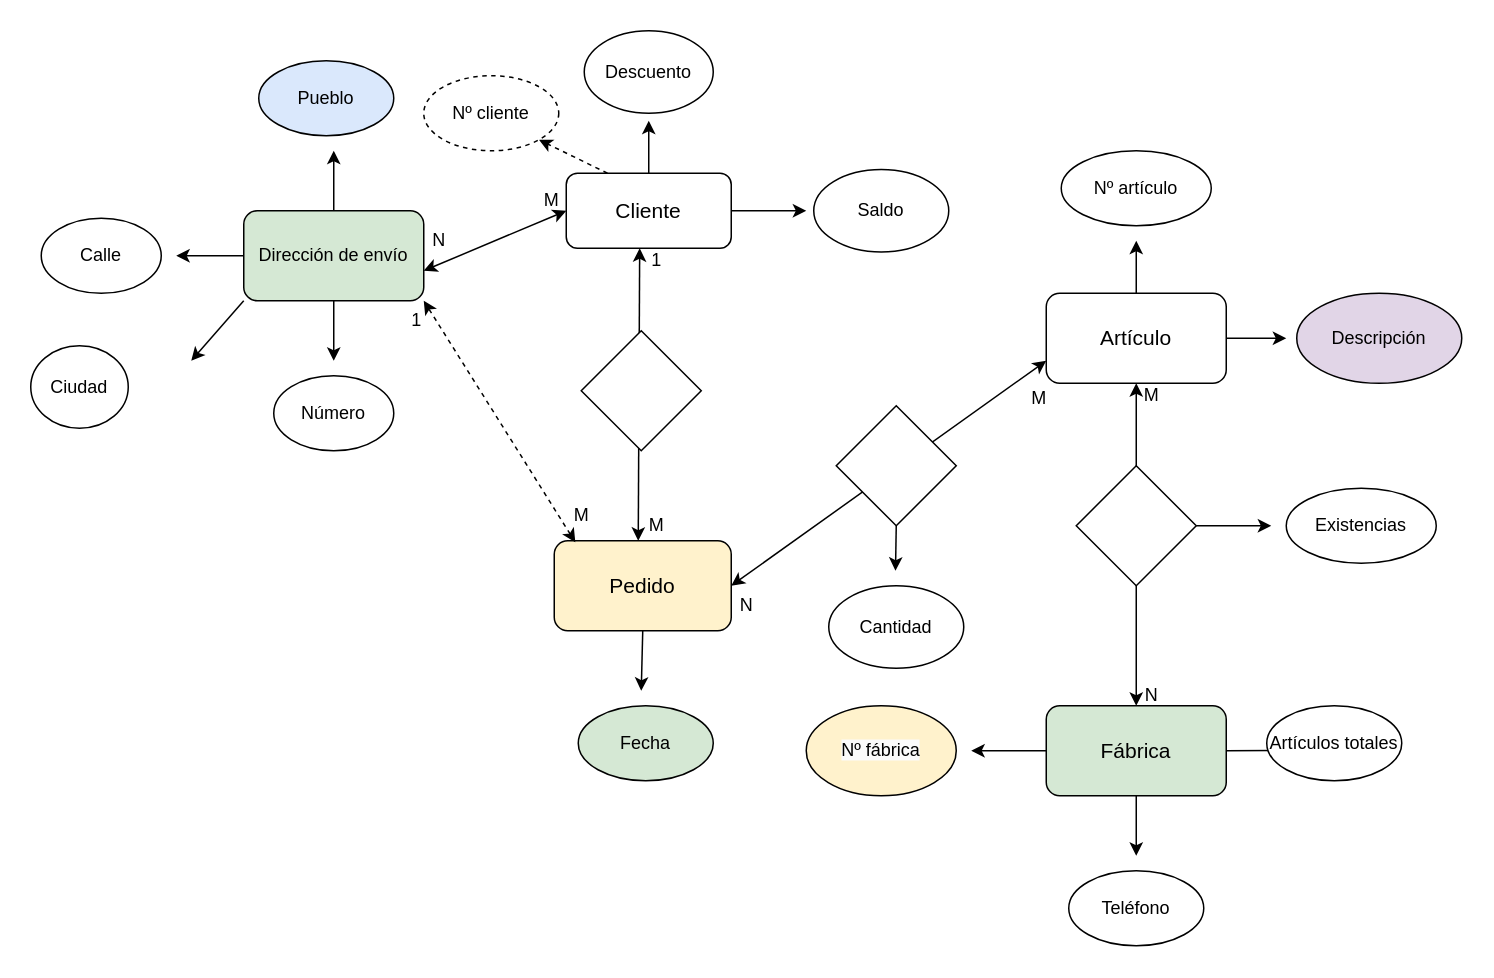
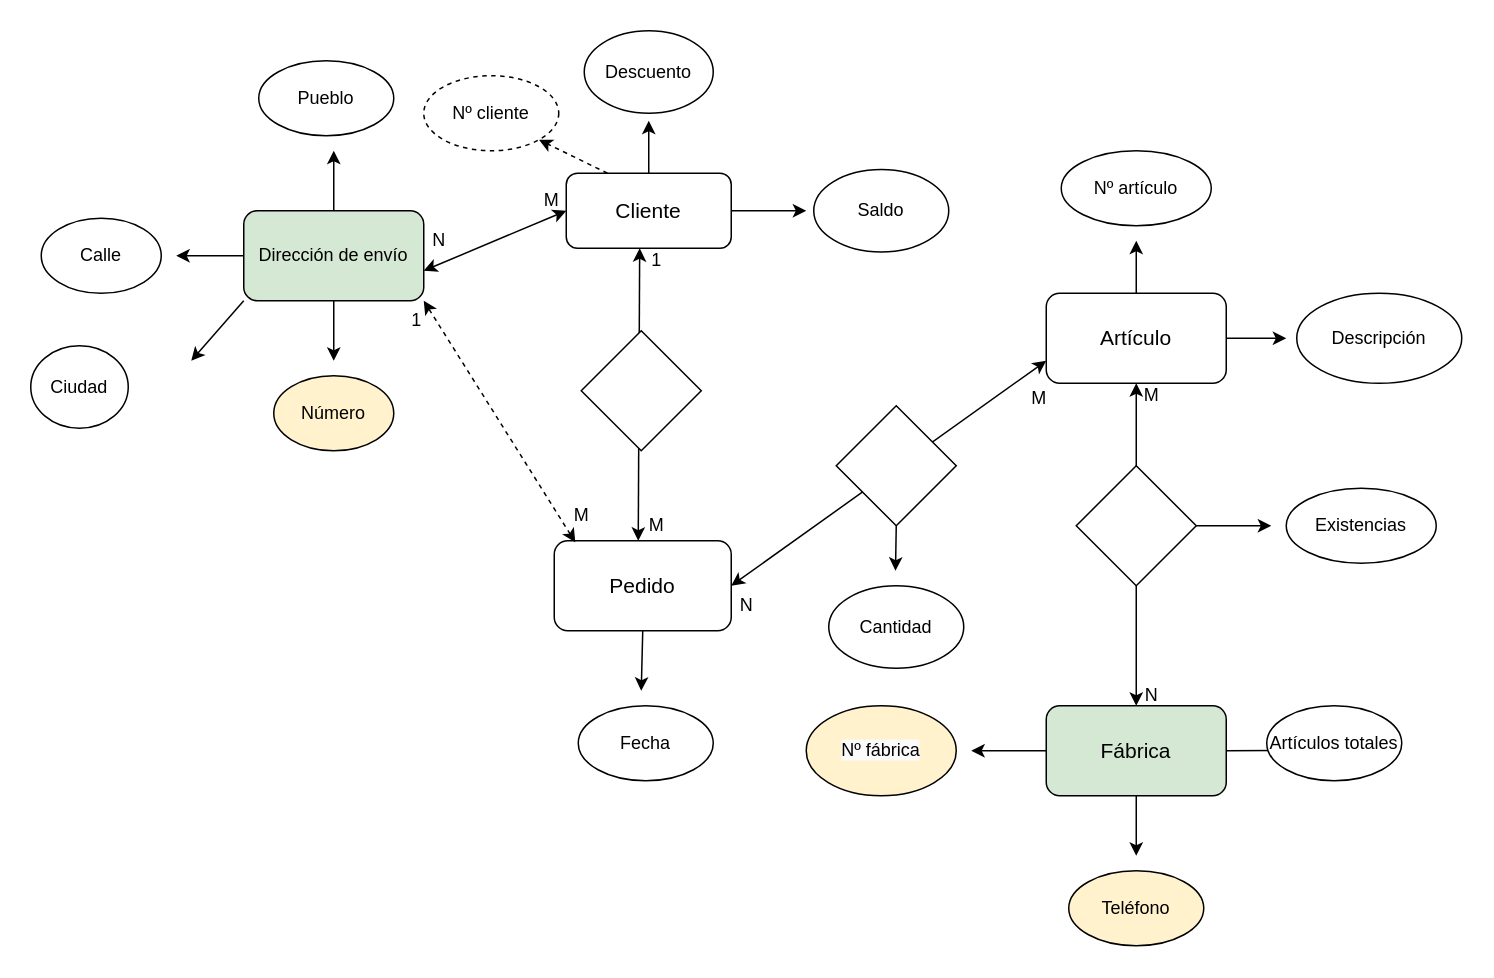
- <mxCell id="24" value="Pueblo" style="ellipse;whiteSpace=wrap;html=1;fillColor=#dae8fc;" parent="1" vertex="1"><mxGeometry x="172" y="40" width="90" height="50" as="geometry" /></mxCell>
+ <mxCell id="24" value="Pueblo" style="ellipse;whiteSpace=wrap;html=1;" parent="1" vertex="1"><mxGeometry x="172" y="40" width="90" height="50" as="geometry" /></mxCell>
- <mxCell id="17" value="Descripción" style="ellipse;whiteSpace=wrap;html=1;fillColor=#e1d5e7;" parent="1" vertex="1"><mxGeometry x="864" y="195" width="110" height="60" as="geometry" /></mxCell>
+ <mxCell id="17" value="Descripción" style="ellipse;whiteSpace=wrap;html=1;" parent="1" vertex="1"><mxGeometry x="864" y="195" width="110" height="60" as="geometry" /></mxCell>
- <mxCell id="22" value="Número" style="ellipse;whiteSpace=wrap;html=1;" parent="1" vertex="1"><mxGeometry x="182" y="250" width="80" height="50" as="geometry" /></mxCell>
+ <mxCell id="22" value="Número" style="ellipse;whiteSpace=wrap;html=1;fillColor=#fff2cc;" parent="1" vertex="1"><mxGeometry x="182" y="250" width="80" height="50" as="geometry" /></mxCell>
- <mxCell id="20" value="&lt;font style=&quot;font-size: 14px;&quot;&gt;Pedido&lt;/font&gt;" style="rounded=1;whiteSpace=wrap;html=1;fillColor=#fff2cc;" parent="1" vertex="1"><mxGeometry x="369" y="360" width="118" height="60" as="geometry" /></mxCell>
+ <mxCell id="20" value="&lt;font style=&quot;font-size: 14px;&quot;&gt;Pedido&lt;/font&gt;" style="rounded=1;whiteSpace=wrap;html=1;" parent="1" vertex="1"><mxGeometry x="369" y="360" width="118" height="60" as="geometry" /></mxCell>
- <mxCell id="21" value="Fecha" style="ellipse;whiteSpace=wrap;html=1;fillColor=#d5e8d4;" parent="1" vertex="1"><mxGeometry x="385" y="470" width="90" height="50" as="geometry" /></mxCell>
+ <mxCell id="21" value="Fecha" style="ellipse;whiteSpace=wrap;html=1;" parent="1" vertex="1"><mxGeometry x="385" y="470" width="90" height="50" as="geometry" /></mxCell>
- <mxCell id="28" value="Teléfono" style="ellipse;whiteSpace=wrap;html=1;" parent="1" vertex="1"><mxGeometry x="712" y="580" width="90" height="50" as="geometry" /></mxCell>
+ <mxCell id="28" value="Teléfono" style="ellipse;whiteSpace=wrap;html=1;fillColor=#fff2cc;" parent="1" vertex="1"><mxGeometry x="712" y="580" width="90" height="50" as="geometry" /></mxCell>
